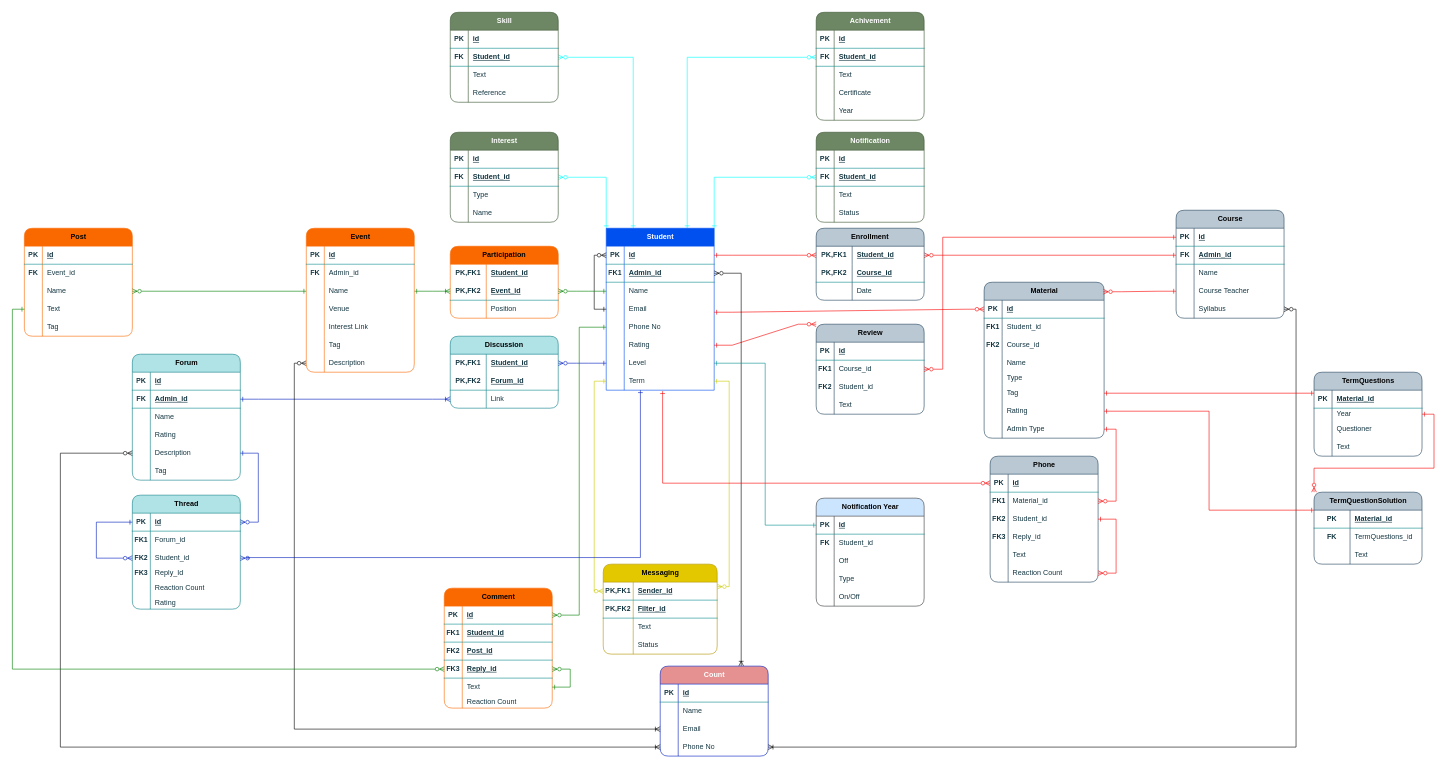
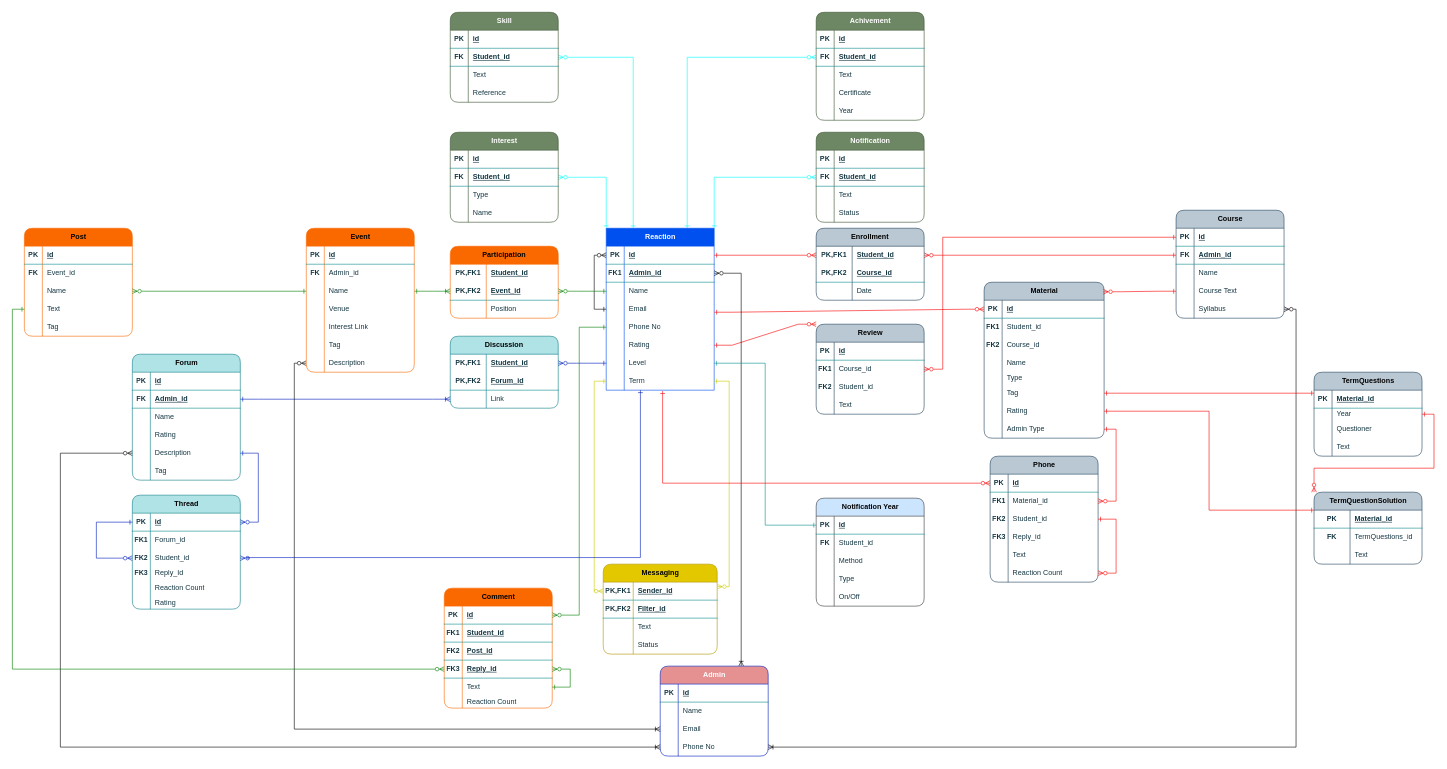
- <mxCell id="6" value="Student" style="shape=table;startSize=30;container=1;collapsible=1;childLayout=tableLayout;fixedRows=1;rowLines=0;fontStyle=1;align=center;resizeLast=1;html=1;rounded=0;swimlaneLine=1;swimlaneFillColor=default;labelBackgroundColor=none;fillColor=#0050EF;points=[[0,0,0,0,0],[0,0.25,0,0,0],[0,0.5,0,0,0],[0,0.75,0,0,0],[0,1,0,0,0],[0.25,0,0,0,0],[0.25,1,0,0,0],[0.5,0,0,0,0],[0.5,1,0,0,0],[0.75,0,0,0,0],[0.75,1,0,0,0],[1,0,0,0,0],[1,0.25,0,0,0],[1,0.5,0,0,0],[1,0.75,0,0,0],[1,1,0,0,0]];strokeColor=#0050EF;fontColor=#ffffff;fillStyle=auto;" vertex="1" parent="1"><mxGeometry x="1010" y="380" width="180" height="270" as="geometry" /></mxCell>
+ <mxCell id="6" value="Reaction" style="shape=table;startSize=30;container=1;collapsible=1;childLayout=tableLayout;fixedRows=1;rowLines=0;fontStyle=1;align=center;resizeLast=1;html=1;rounded=0;swimlaneLine=1;swimlaneFillColor=default;labelBackgroundColor=none;fillColor=#0050EF;points=[[0,0,0,0,0],[0,0.25,0,0,0],[0,0.5,0,0,0],[0,0.75,0,0,0],[0,1,0,0,0],[0.25,0,0,0,0],[0.25,1,0,0,0],[0.5,0,0,0,0],[0.5,1,0,0,0],[0.75,0,0,0,0],[0.75,1,0,0,0],[1,0,0,0,0],[1,0.25,0,0,0],[1,0.5,0,0,0],[1,0.75,0,0,0],[1,1,0,0,0]];strokeColor=#0050EF;fontColor=#ffffff;fillStyle=auto;" vertex="1" parent="1"><mxGeometry x="1010" y="380" width="180" height="270" as="geometry" /></mxCell>
- <mxCell id="43" value="Course Teacher" style="shape=partialRectangle;connectable=0;fillColor=none;top=0;left=0;bottom=0;right=0;align=left;spacingLeft=6;overflow=hidden;whiteSpace=wrap;html=1;labelBackgroundColor=none;strokeColor=#0F8B8D;fontColor=#143642;" vertex="1" parent="41"><mxGeometry x="30" width="150" height="30" as="geometry"><mxRectangle width="150" height="30" as="alternateBounds" /></mxGeometry></mxCell>
+ <mxCell id="43" value="Course Text" style="shape=partialRectangle;connectable=0;fillColor=none;top=0;left=0;bottom=0;right=0;align=left;spacingLeft=6;overflow=hidden;whiteSpace=wrap;html=1;labelBackgroundColor=none;strokeColor=#0F8B8D;fontColor=#143642;" vertex="1" parent="41"><mxGeometry x="30" width="150" height="30" as="geometry"><mxRectangle width="150" height="30" as="alternateBounds" /></mxGeometry></mxCell>
- <mxCell id="266" value="Off" style="shape=partialRectangle;connectable=0;fillColor=none;top=0;left=0;bottom=0;right=0;align=left;spacingLeft=6;overflow=hidden;whiteSpace=wrap;html=1;labelBackgroundColor=none;strokeColor=#0F8B8D;fontColor=#143642;" vertex="1" parent="264"><mxGeometry x="30" width="150" height="30" as="geometry"><mxRectangle width="150" height="30" as="alternateBounds" /></mxGeometry></mxCell>
+ <mxCell id="266" value="Method" style="shape=partialRectangle;connectable=0;fillColor=none;top=0;left=0;bottom=0;right=0;align=left;spacingLeft=6;overflow=hidden;whiteSpace=wrap;html=1;labelBackgroundColor=none;strokeColor=#0F8B8D;fontColor=#143642;" vertex="1" parent="264"><mxGeometry x="30" width="150" height="30" as="geometry"><mxRectangle width="150" height="30" as="alternateBounds" /></mxGeometry></mxCell>
- <mxCell id="241" value="Count" style="shape=table;startSize=30;container=1;collapsible=1;childLayout=tableLayout;fixedRows=1;rowLines=0;fontStyle=1;align=center;resizeLast=1;html=1;rounded=1;swimlaneLine=1;swimlaneFillColor=default;labelBackgroundColor=none;fillColor=#E69191;strokeColor=#001DBC;fontColor=#ffffff;" vertex="1" parent="1"><mxGeometry x="1100" y="1110" width="180" height="150" as="geometry" /></mxCell>
+ <mxCell id="241" value="Admin" style="shape=table;startSize=30;container=1;collapsible=1;childLayout=tableLayout;fixedRows=1;rowLines=0;fontStyle=1;align=center;resizeLast=1;html=1;rounded=1;swimlaneLine=1;swimlaneFillColor=default;labelBackgroundColor=none;fillColor=#E69191;strokeColor=#001DBC;fontColor=#ffffff;" vertex="1" parent="1"><mxGeometry x="1100" y="1110" width="180" height="150" as="geometry" /></mxCell>
